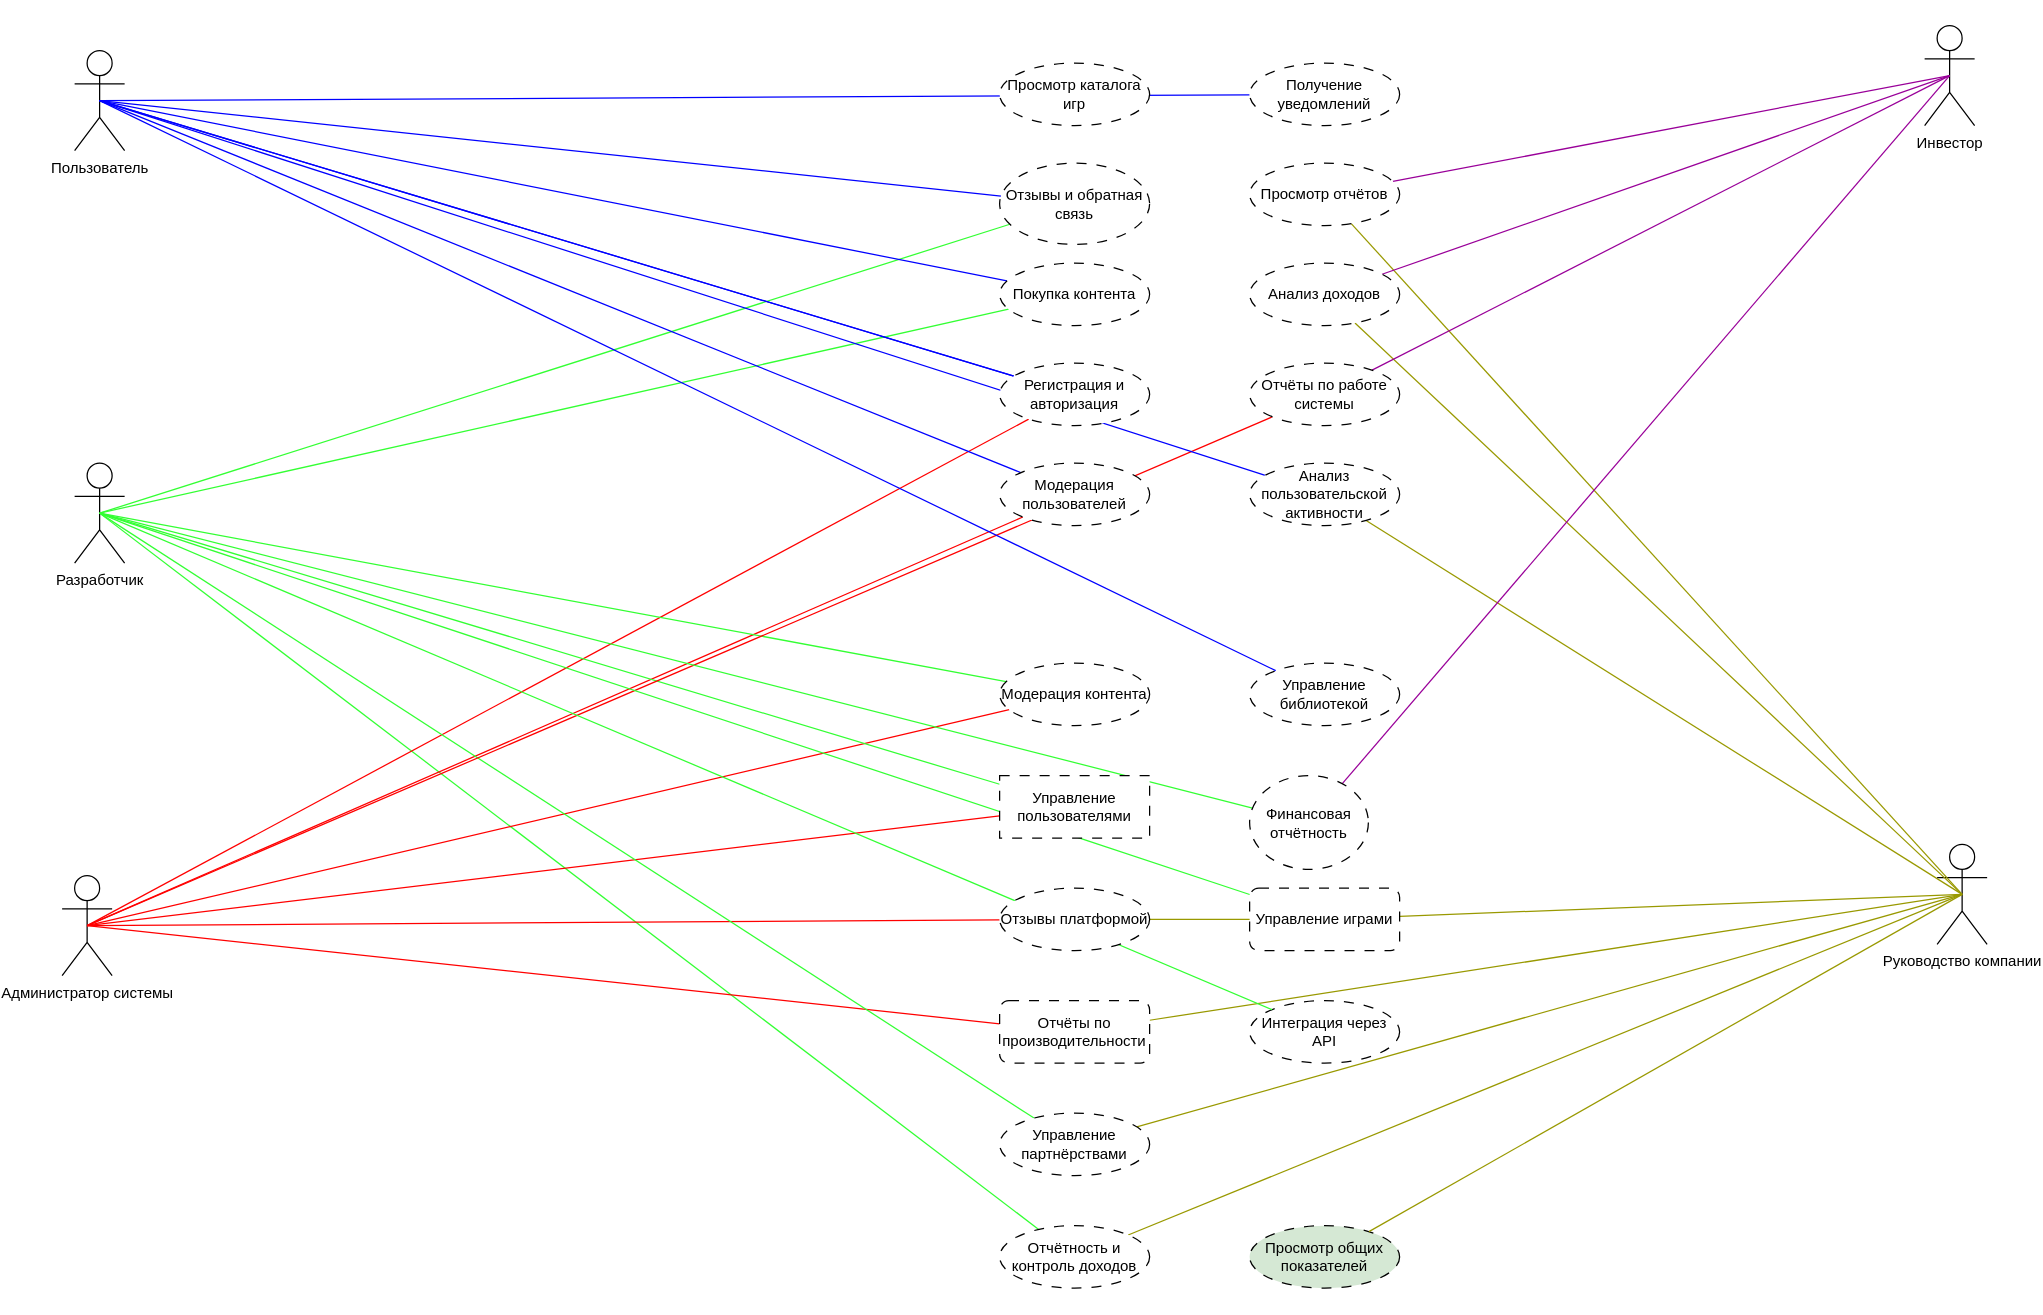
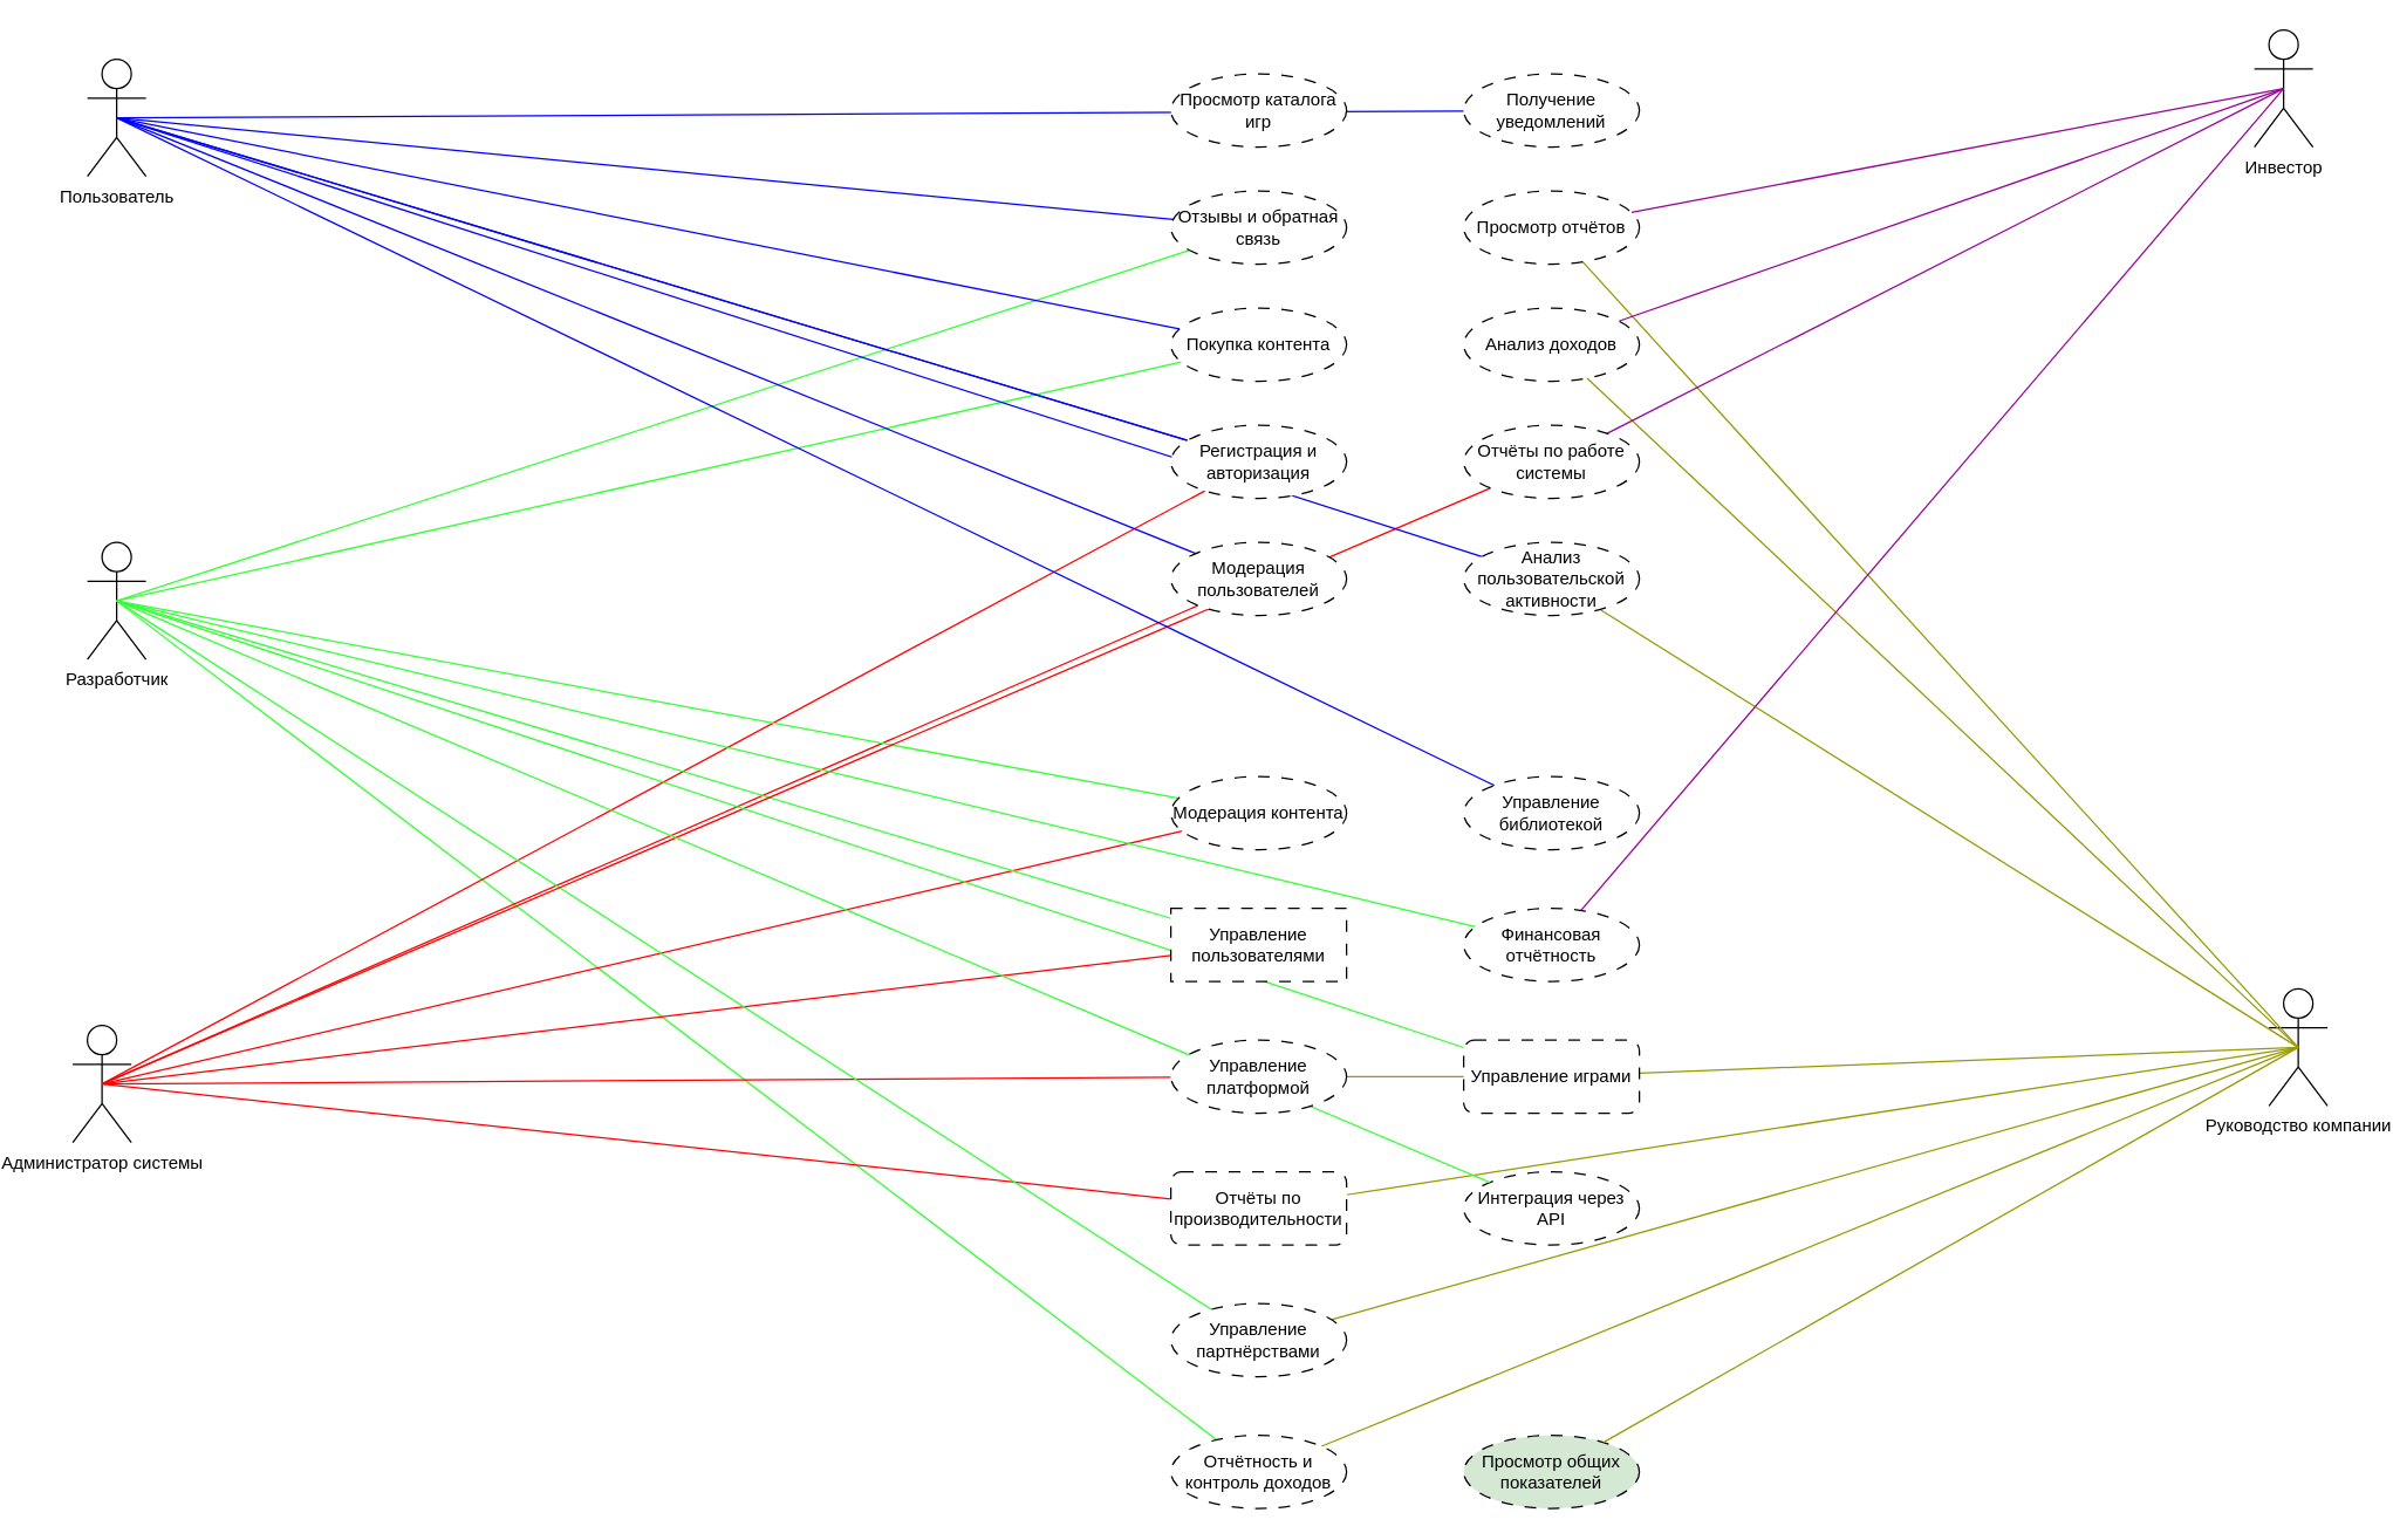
- <mxCell id="42" value="Отзывы и обратная связь" style="ellipse;whiteSpace=wrap;html=1;dashed=1;dashPattern=8 8;" parent="1" vertex="1"><mxGeometry x="770" y="130" width="120" height="65" as="geometry" /></mxCell>
+ <mxCell id="42" value="Отзывы и обратная связь" style="ellipse;whiteSpace=wrap;html=1;dashed=1;dashPattern=8 8;" parent="1" vertex="1"><mxGeometry x="770" y="130" width="120" height="50" as="geometry" /></mxCell>
- <mxCell id="50" value="Финансовая отчётность" style="ellipse;whiteSpace=wrap;html=1;dashed=1;dashPattern=8 8;" parent="1" vertex="1"><mxGeometry x="970" y="620" width="95" height="75" as="geometry" /></mxCell>
+ <mxCell id="50" value="Финансовая отчётность" style="ellipse;whiteSpace=wrap;html=1;dashed=1;dashPattern=8 8;" parent="1" vertex="1"><mxGeometry x="970" y="620" width="120" height="50" as="geometry" /></mxCell>
- <mxCell id="60" value="Отзывы платформой" style="ellipse;whiteSpace=wrap;html=1;dashed=1;dashPattern=8 8;" parent="1" vertex="1"><mxGeometry x="770" y="710" width="120" height="50" as="geometry" /></mxCell>
+ <mxCell id="60" value="Управление платформой" style="ellipse;whiteSpace=wrap;html=1;dashed=1;dashPattern=8 8;" parent="1" vertex="1"><mxGeometry x="770" y="710" width="120" height="50" as="geometry" /></mxCell>
